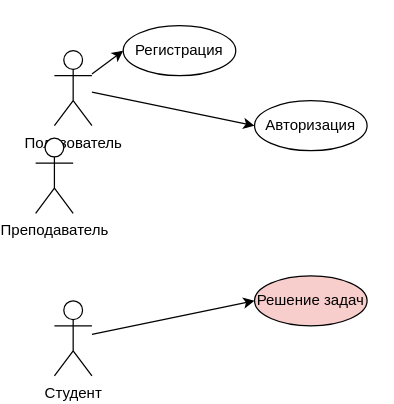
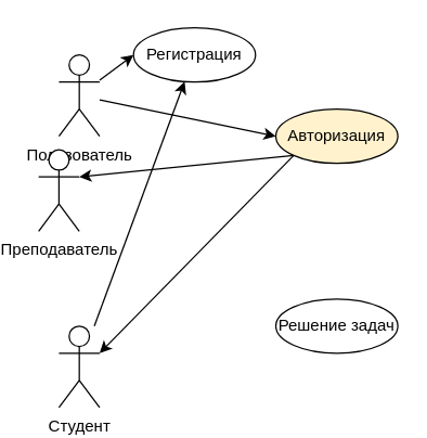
- <mxCell id="10" value="Авторизация" style="ellipse;whiteSpace=wrap;html=1;" vertex="1" parent="1"><mxGeometry x="195" y="80" width="90" height="40" as="geometry" /></mxCell>
+ <mxCell id="10" value="Авторизация" style="ellipse;whiteSpace=wrap;html=1;fillColor=#fff2cc;" vertex="1" parent="1"><mxGeometry x="195" y="80" width="90" height="40" as="geometry" /></mxCell>
+ <mxCell id="8" style="edgeStyle=none;rounded=0;orthogonalLoop=1;jettySize=auto;html=1;exitX=0;exitY=1;exitDx=0;exitDy=0;entryX=1;entryY=0.333;entryDx=0;entryDy=0;entryPerimeter=0;" edge="1" parent="1" source="10" target="5"><mxGeometry relative="1" as="geometry" /></mxCell>
+ <mxCell id="9" style="edgeStyle=none;rounded=0;orthogonalLoop=1;jettySize=auto;html=1;exitX=0;exitY=1;exitDx=0;exitDy=0;entryX=1;entryY=0.333;entryDx=0;entryDy=0;entryPerimeter=0;" edge="1" parent="1" source="10" target="7"><mxGeometry relative="1" as="geometry" /></mxCell>
- <mxCell id="12" value="Решение задач" style="ellipse;whiteSpace=wrap;html=1;fillColor=#f8cecc;" vertex="1" parent="1"><mxGeometry x="195" y="220" width="90" height="40" as="geometry" /></mxCell>
+ <mxCell id="12" value="Решение задач" style="ellipse;whiteSpace=wrap;html=1;" vertex="1" parent="1"><mxGeometry x="195" y="220" width="90" height="40" as="geometry" /></mxCell>
- <mxCell id="6" style="edgeStyle=none;rounded=0;orthogonalLoop=1;jettySize=auto;html=1;entryX=0;entryY=0.5;entryDx=0;entryDy=0;" edge="1" parent="1" source="7" target="12"><mxGeometry relative="1" as="geometry" /></mxCell>
+ <mxCell id="6" style="edgeStyle=none;rounded=0;orthogonalLoop=1;jettySize=auto;html=1;" edge="1" parent="1" source="7" target="11"><mxGeometry relative="1" as="geometry" /></mxCell>
